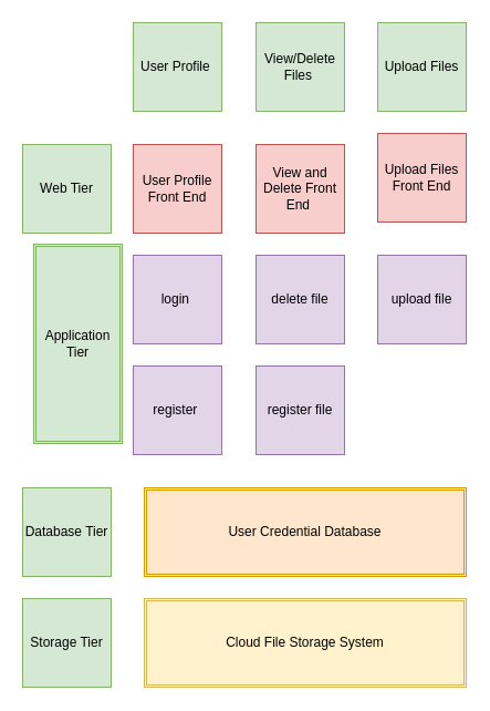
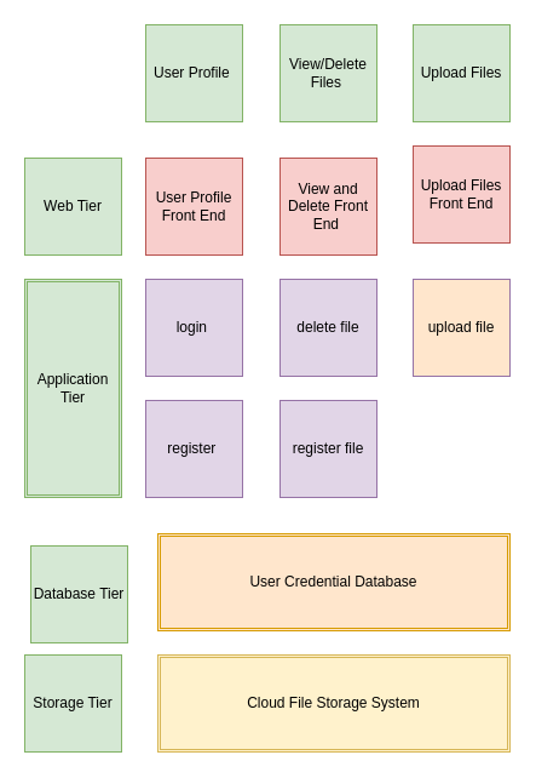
- <mxCell id="13" value="upload file" style="whiteSpace=wrap;html=1;aspect=fixed;fillColor=#e1d5e7;strokeColor=#9673a6;" parent="1" vertex="1"><mxGeometry x="341" y="230" width="80" height="80" as="geometry" /></mxCell>
+ <mxCell id="13" value="upload file" style="whiteSpace=wrap;html=1;aspect=fixed;fillColor=#ffe6cc;strokeColor=#9673a6;" parent="1" vertex="1"><mxGeometry x="341" y="230" width="80" height="80" as="geometry" /></mxCell>
- <mxCell id="18" value="Application Tier" style="shape=ext;double=1;whiteSpace=wrap;html=1;fillColor=#d5e8d4;strokeColor=#82b366;" parent="1" vertex="1"><mxGeometry x="30" y="220" width="80" height="180" as="geometry" /></mxCell>
+ <mxCell id="18" value="Application Tier" style="shape=ext;double=1;whiteSpace=wrap;html=1;fillColor=#d5e8d4;strokeColor=#82b366;" parent="1" vertex="1"><mxGeometry x="20" y="230" width="80" height="180" as="geometry" /></mxCell>
- <mxCell id="9" value="Database Tier" style="whiteSpace=wrap;html=1;aspect=fixed;fillColor=#d5e8d4;strokeColor=#82b366;" parent="1" vertex="1"><mxGeometry x="20" y="440" width="80" height="80" as="geometry" /></mxCell>
+ <mxCell id="9" value="Database Tier" style="whiteSpace=wrap;html=1;aspect=fixed;fillColor=#d5e8d4;strokeColor=#82b366;" parent="1" vertex="1"><mxGeometry x="25" y="450" width="80" height="80" as="geometry" /></mxCell>
